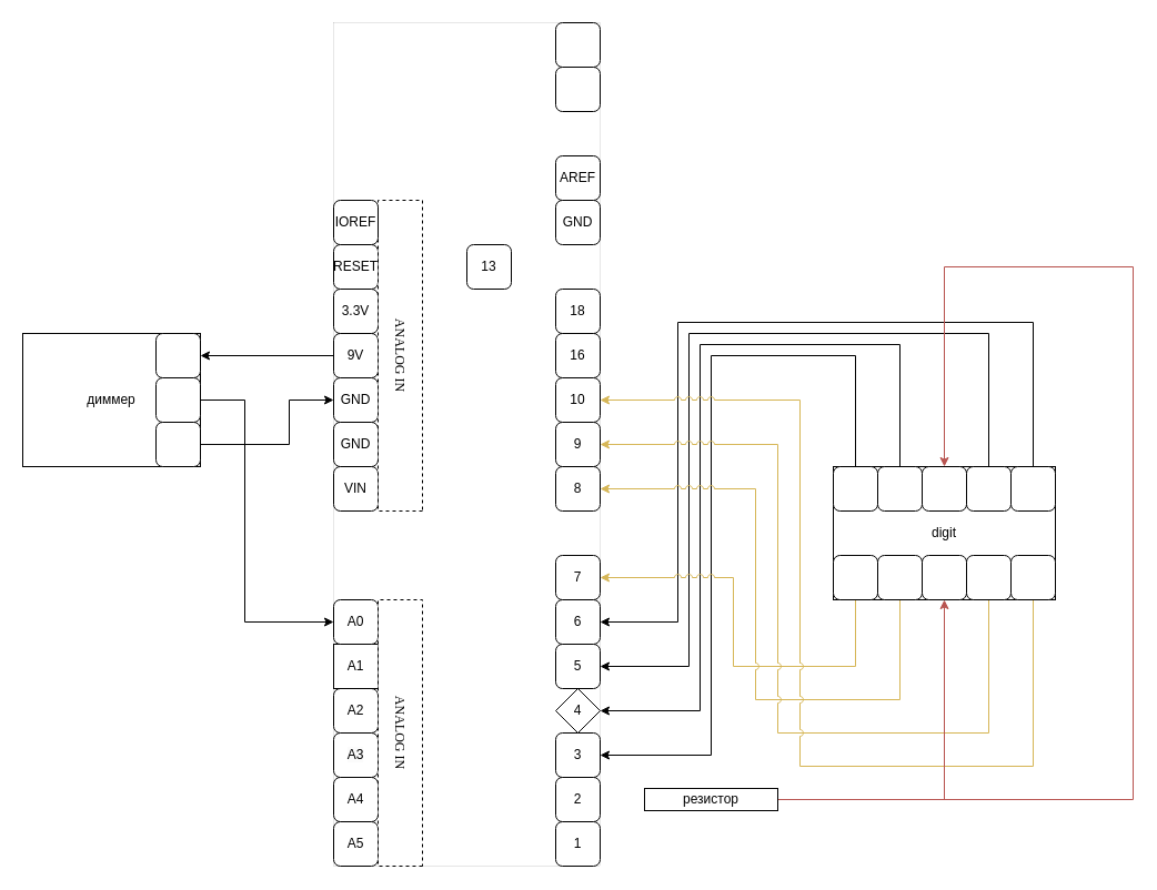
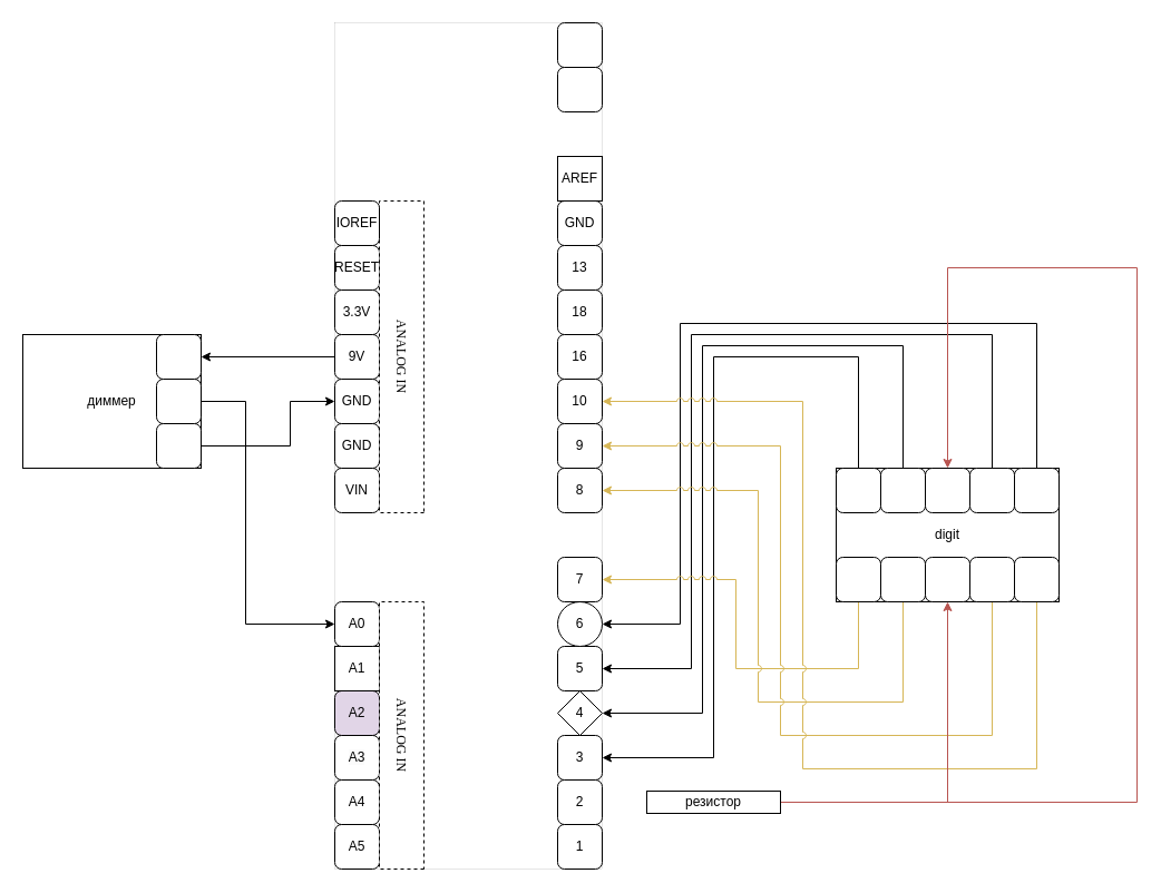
- <mxCell id="17" value="AREF" style="rounded=1;whiteSpace=wrap;html=1;" parent="1" vertex="1"><mxGeometry x="500" y="140" width="40" height="40" as="geometry" /></mxCell>
+ <mxCell id="17" value="AREF" style="whiteSpace=wrap;html=1;rounded=0;" parent="1" vertex="1"><mxGeometry x="500" y="140" width="40" height="40" as="geometry" /></mxCell>
- <mxCell id="15" value="13" style="rounded=1;whiteSpace=wrap;html=1;" parent="1" vertex="1"><mxGeometry x="420" y="220" width="40" height="40" as="geometry" /></mxCell>
+ <mxCell id="15" value="13" style="rounded=1;whiteSpace=wrap;html=1;" parent="1" vertex="1"><mxGeometry x="500" y="220" width="40" height="40" as="geometry" /></mxCell>
- <mxCell id="8" value="6" style="rounded=1;whiteSpace=wrap;html=1;" parent="1" vertex="1"><mxGeometry x="500" y="540" width="40" height="40" as="geometry" /></mxCell>
+ <mxCell id="8" value="6" style="ellipse;whiteSpace=wrap;html=1;" parent="1" vertex="1"><mxGeometry x="500" y="540" width="40" height="40" as="geometry" /></mxCell>
- <mxCell id="23" value="A2" style="rounded=1;whiteSpace=wrap;html=1;" parent="1" vertex="1"><mxGeometry x="300" y="620" width="40" height="40" as="geometry" /></mxCell>
+ <mxCell id="23" value="A2" style="rounded=1;whiteSpace=wrap;html=1;fillColor=#e1d5e7;" parent="1" vertex="1"><mxGeometry x="300" y="620" width="40" height="40" as="geometry" /></mxCell>
